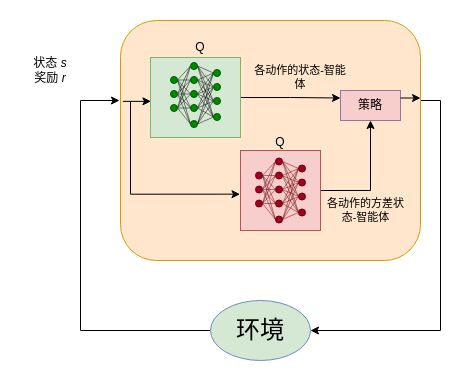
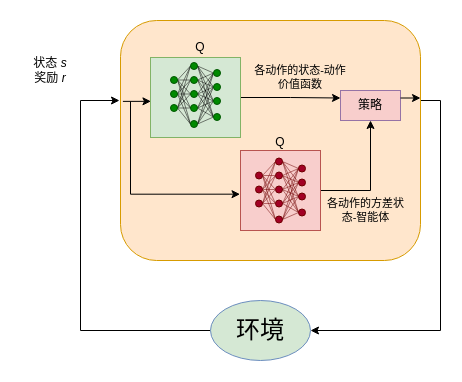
- <mxCell id="111" value="各动作的状态-智能体" style="text;html=1;align=center;verticalAlign=middle;whiteSpace=wrap;rounded=0;fontFamily=Helvetica;fontSize=11;fontColor=default;labelBackgroundColor=none;" vertex="1" parent="1"><mxGeometry x="250" y="62" width="100" height="30" as="geometry" /></mxCell>
+ <mxCell id="111" value="各动作的状态-动作价值函数" style="text;html=1;align=center;verticalAlign=middle;whiteSpace=wrap;rounded=0;fontFamily=Helvetica;fontSize=11;fontColor=default;labelBackgroundColor=none;" vertex="1" parent="1"><mxGeometry x="250" y="62" width="100" height="30" as="geometry" /></mxCell>
